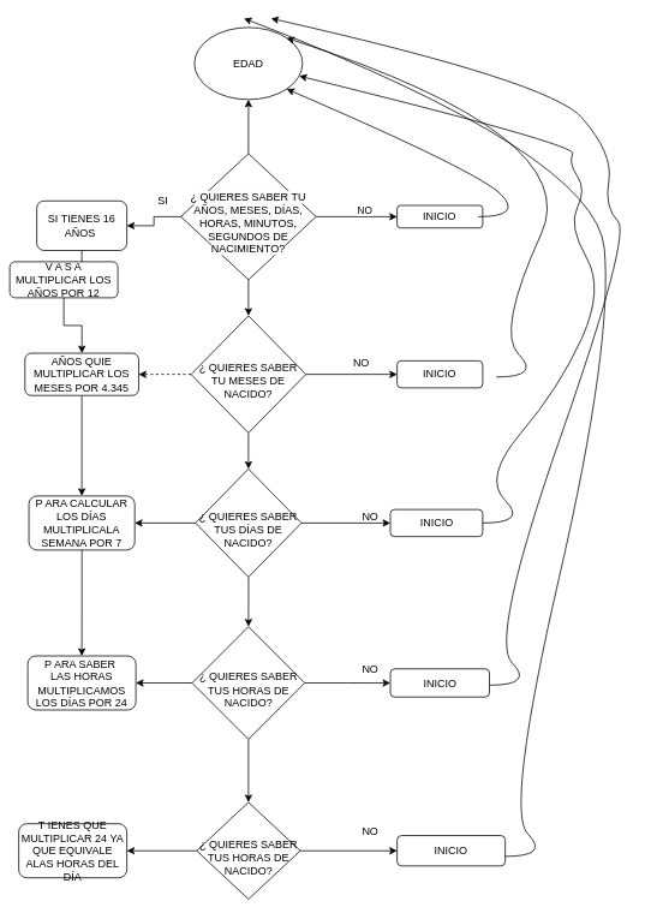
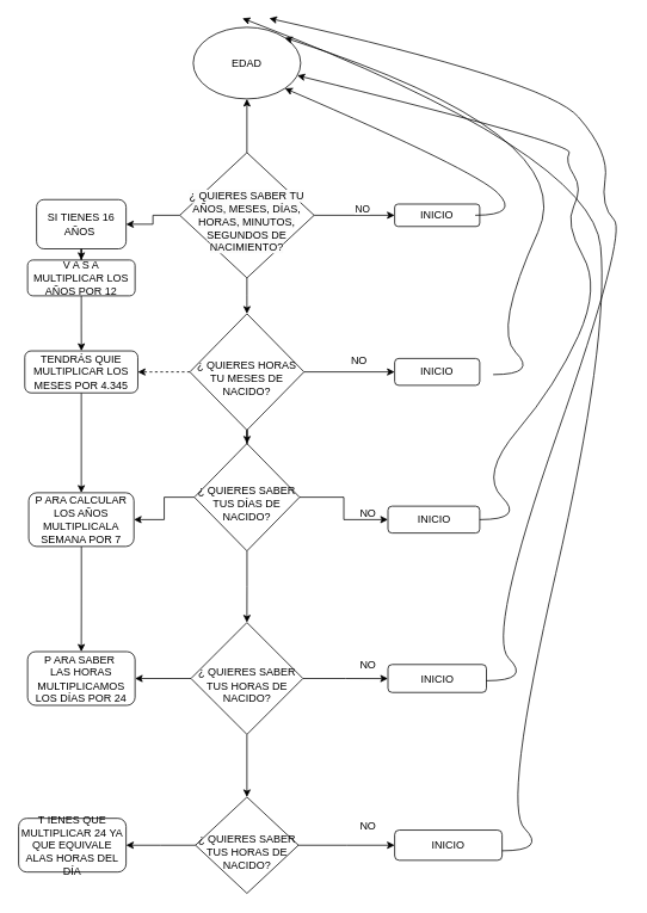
- <mxCell id="12" value="SI" style="text;html=1;align=center;verticalAlign=middle;resizable=0;points=[];autosize=1;strokeColor=none;fillColor=none;" vertex="1" parent="1"><mxGeometry x="165" y="208" width="30" height="30" as="geometry" /></mxCell>
- <mxCell id="14" value="V A S A MULTIPLICAR LOS AÑOS POR 12" style="rounded=1;whiteSpace=wrap;html=1;" vertex="1" parent="1"><mxGeometry x="10" y="290" width="120" height="40" as="geometry" /></mxCell>
+ <mxCell id="14" value="V A S A MULTIPLICAR LOS AÑOS POR 12" style="rounded=1;whiteSpace=wrap;html=1;" vertex="1" parent="1"><mxGeometry x="30" y="290" width="120" height="40" as="geometry" /></mxCell>
- <mxCell id="22" value="AÑOS QUIE MULTIPLICAR LOS MESES POR 4.345" style="rounded=1;whiteSpace=wrap;html=1;" vertex="1" parent="1"><mxGeometry x="26.88" y="391.56" width="126.25" height="46.88" as="geometry" /></mxCell>
+ <mxCell id="22" value="TENDRÁS QUIE MULTIPLICAR LOS MESES POR 4.345" style="rounded=1;whiteSpace=wrap;html=1;" vertex="1" parent="1"><mxGeometry x="26.88" y="391.56" width="126.25" height="46.88" as="geometry" /></mxCell>
- <mxCell id="18" value="&lt;br style=&quot;border-color: var(--border-color);&quot;&gt;&lt;font&gt;¿ QUIERES SABER TU MESES DE NACIDO?&lt;/font&gt;" style="rhombus;whiteSpace=wrap;html=1;" vertex="1" parent="1"><mxGeometry x="211.25" y="350" width="127.5" height="130" as="geometry" /></mxCell>
+ <mxCell id="18" value="&lt;br style=&quot;border-color: var(--border-color);&quot;&gt;&lt;font&gt;¿ QUIERES HORAS TU MESES DE NACIDO?&lt;/font&gt;" style="rhombus;whiteSpace=wrap;html=1;" vertex="1" parent="1"><mxGeometry x="211.25" y="350" width="127.5" height="130" as="geometry" /></mxCell>
- <mxCell id="28" value="P ARA CALCULAR&lt;br&gt;&lt;font&gt;LOS DÍAS MULTIPLICALA SEMANA POR 7&lt;/font&gt;" style="rounded=1;whiteSpace=wrap;html=1;" vertex="1" parent="1"><mxGeometry x="31.25" y="550" width="117.5" height="60" as="geometry" /></mxCell>
+ <mxCell id="28" value="P ARA CALCULAR&lt;br&gt;&lt;font&gt;LOS AÑOS MULTIPLICALA SEMANA POR 7&lt;/font&gt;" style="rounded=1;whiteSpace=wrap;html=1;" vertex="1" parent="1"><mxGeometry x="31.25" y="550" width="117.5" height="60" as="geometry" /></mxCell>
- <mxCell id="26" value="&lt;br style=&quot;border-color: var(--border-color);&quot;&gt;&lt;font style=&quot;border-color: var(--border-color);&quot;&gt;¿ QUIERES SABER TUS DÍAS DE NACIDO?&lt;/font&gt;" style="rhombus;whiteSpace=wrap;html=1;" vertex="1" parent="1"><mxGeometry x="216.25" y="520" width="117.5" height="120" as="geometry" /></mxCell>
+ <mxCell id="26" value="&lt;br style=&quot;border-color: var(--border-color);&quot;&gt;&lt;font style=&quot;border-color: var(--border-color);&quot;&gt;¿ QUIERES SABER TUS DÍAS DE NACIDO?&lt;/font&gt;" style="rhombus;whiteSpace=wrap;html=1;" vertex="1" parent="1"><mxGeometry x="216.25" y="495" width="117.5" height="120" as="geometry" /></mxCell>
